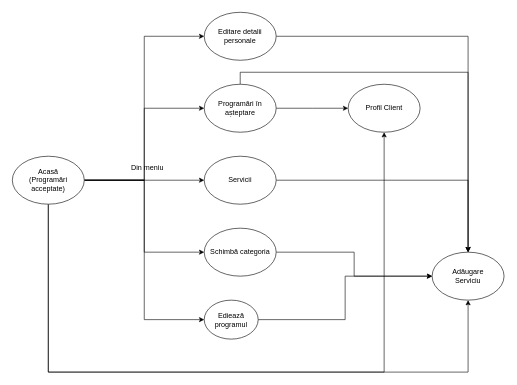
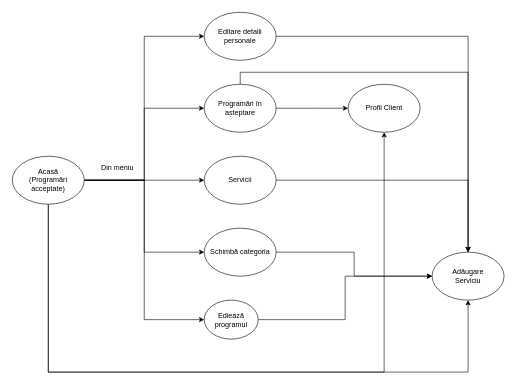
- <mxCell id="21" value="Din meniu" style="text;html=1;align=center;verticalAlign=middle;resizable=0;points=[];autosize=1;" vertex="1" parent="1"><mxGeometry x="210" y="270" width="70" height="20" as="geometry" /></mxCell>
+ <mxCell id="21" value="Din meniu" style="text;html=1;align=center;verticalAlign=middle;resizable=0;points=[];autosize=1;" vertex="1" parent="1"><mxGeometry x="160" y="270" width="70" height="20" as="geometry" /></mxCell>
